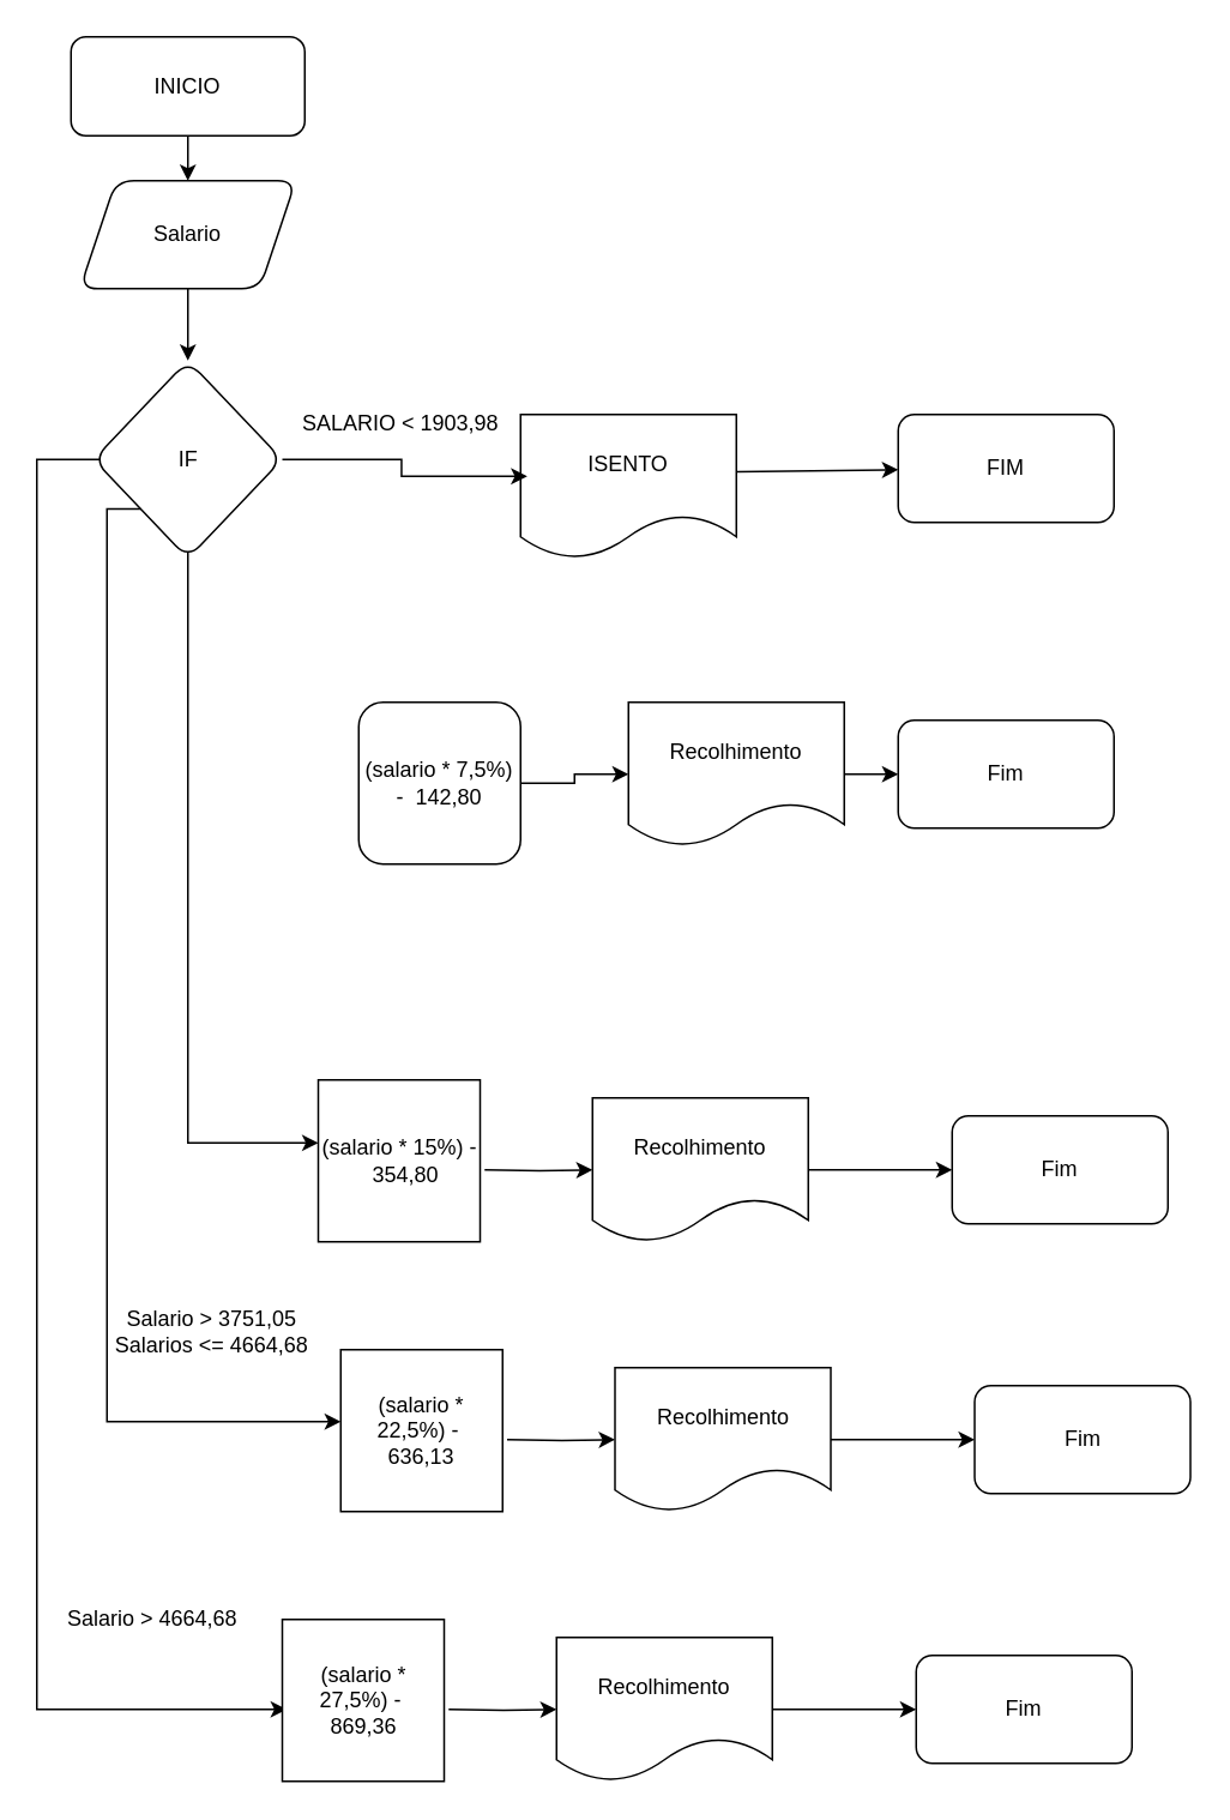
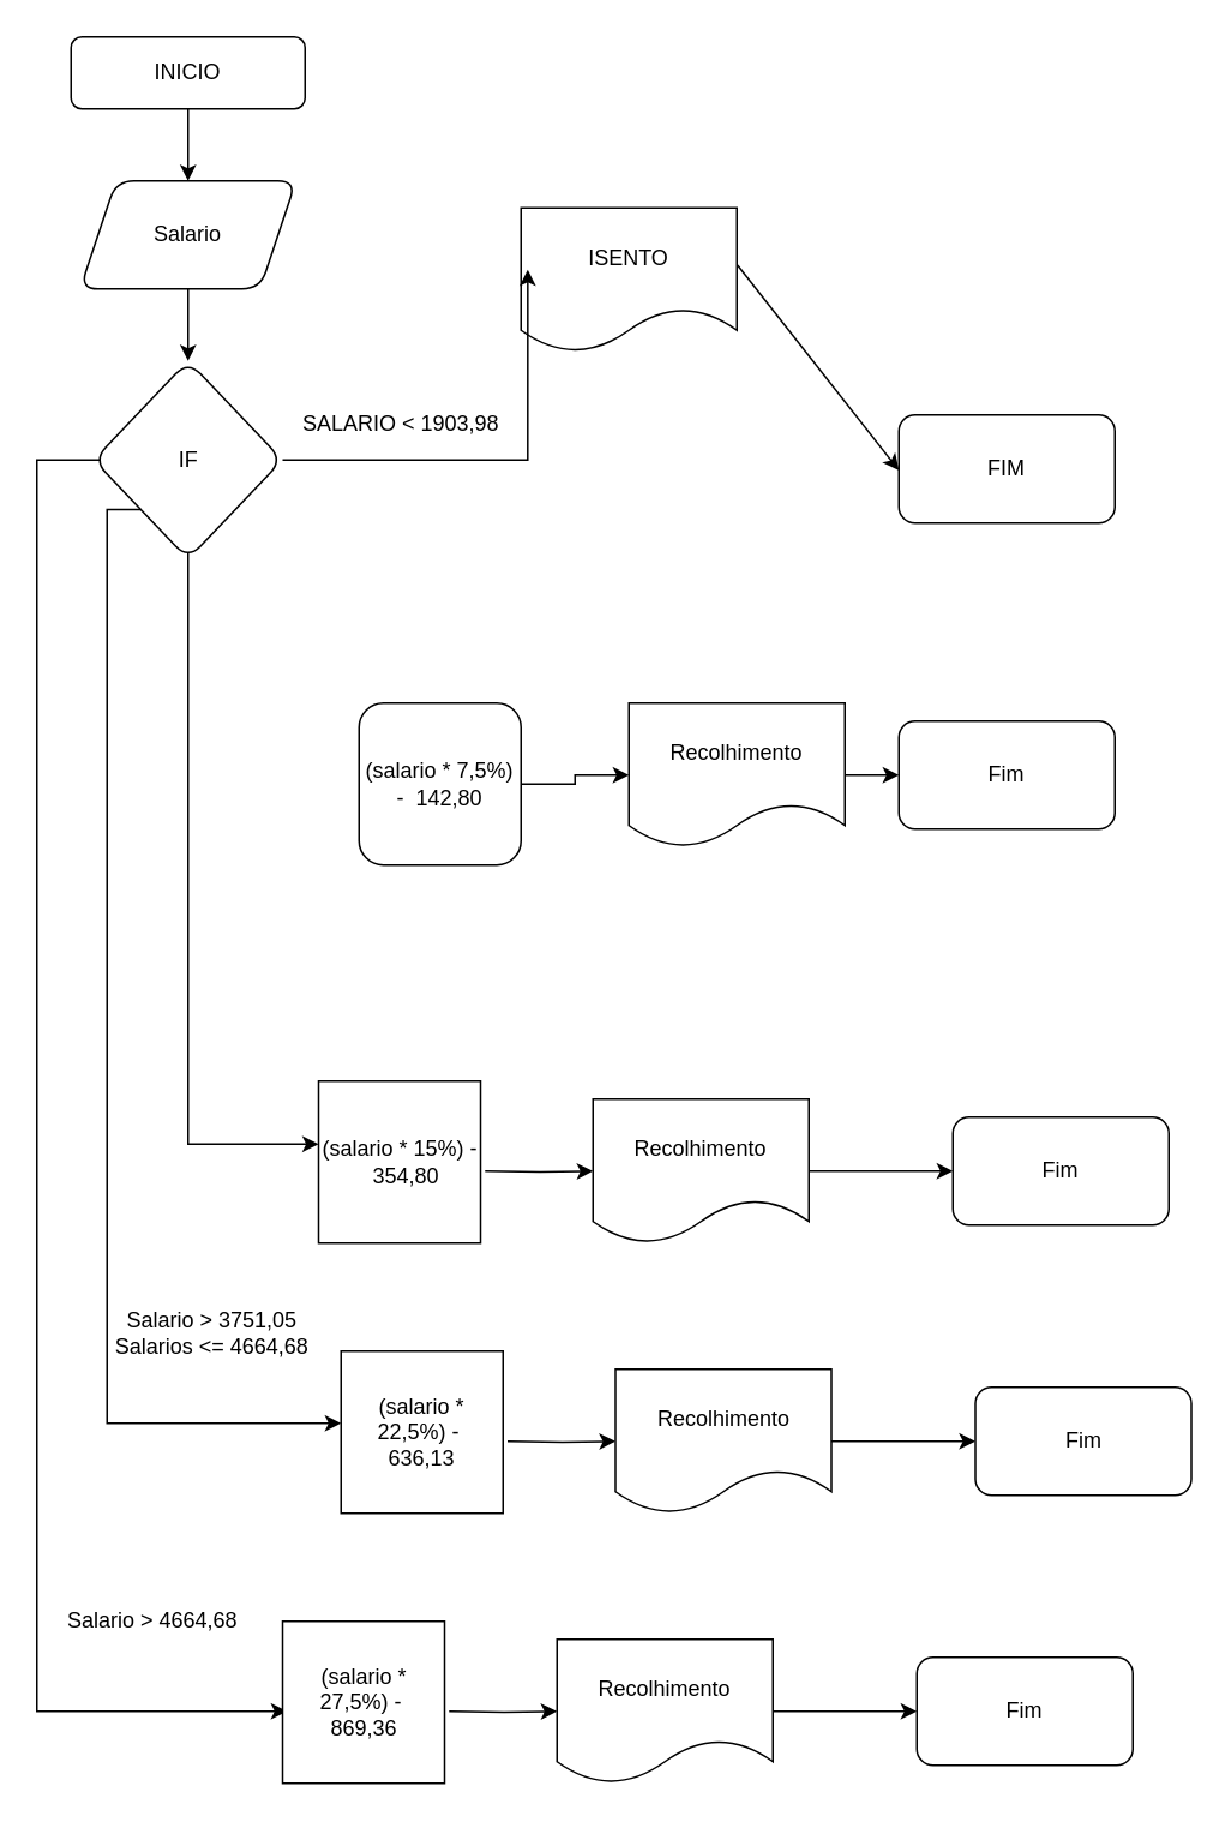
- <mxCell id="3" value="INICIO" style="rounded=1;whiteSpace=wrap;html=1;" vertex="1" parent="1"><mxGeometry x="39" y="20" width="130" height="55" as="geometry" /></mxCell>
+ <mxCell id="3" value="INICIO" style="rounded=1;whiteSpace=wrap;html=1;" vertex="1" parent="1"><mxGeometry x="39" y="20" width="130" height="40" as="geometry" /></mxCell>
- <mxCell id="9" value="ISENTO" style="shape=document;whiteSpace=wrap;html=1;boundedLbl=1;" vertex="1" parent="1"><mxGeometry x="289" y="230" width="120" height="80" as="geometry" /></mxCell>
+ <mxCell id="9" value="ISENTO" style="shape=document;whiteSpace=wrap;html=1;boundedLbl=1;" vertex="1" parent="1"><mxGeometry x="289" y="115" width="120" height="80" as="geometry" /></mxCell>
